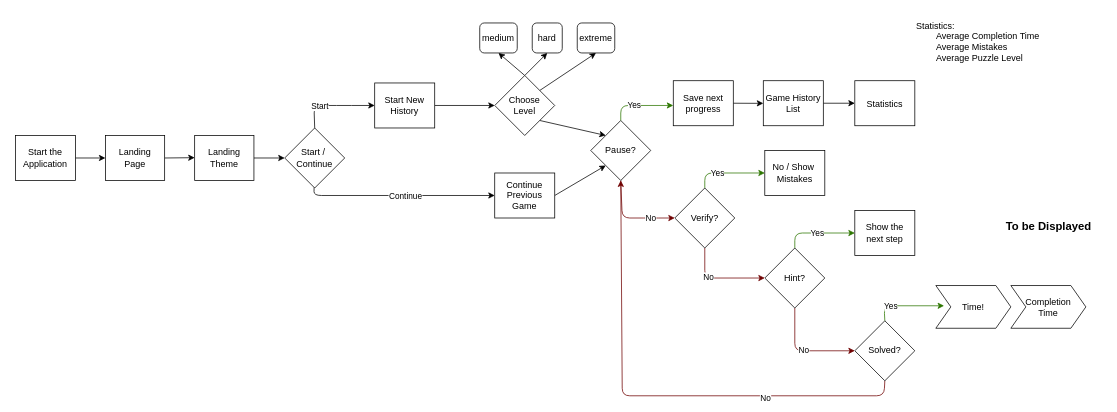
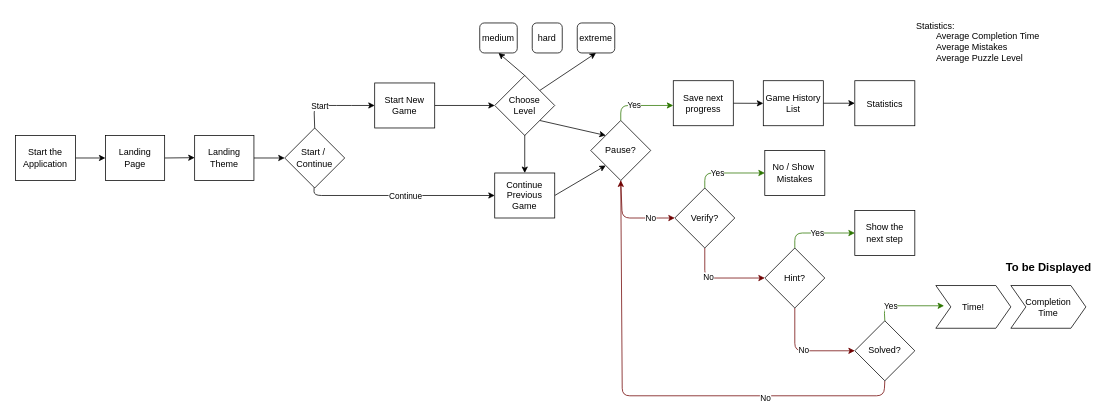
- <mxCell id="16" style="edgeStyle=none;html=1;exitX=0.5;exitY=0;exitDx=0;exitDy=0;entryX=0.5;entryY=1;entryDx=0;entryDy=0;" edge="1" parent="1" source="19" target="21"><mxGeometry relative="1" as="geometry" /></mxCell>
+ <mxCell id="16" style="edgeStyle=none;html=1;exitX=0.5;exitY=0;exitDx=0;exitDy=0;" edge="1" parent="1" source="19" target="14"><mxGeometry relative="1" as="geometry" /></mxCell>
- <mxCell id="12" value="Start New History" style="rounded=0;whiteSpace=wrap;html=1;" vertex="1" parent="1"><mxGeometry x="499" y="110" width="80" height="60" as="geometry" /></mxCell>
+ <mxCell id="12" value="Start New Game" style="rounded=0;whiteSpace=wrap;html=1;" vertex="1" parent="1"><mxGeometry x="499" y="110" width="80" height="60" as="geometry" /></mxCell>
- <mxCell id="51" value="To be Displayed" style="text;html=1;align=center;verticalAlign=middle;resizable=0;points=[];autosize=1;strokeColor=none;fillColor=none;fontSize=15;fontStyle=1" vertex="1" parent="1"><mxGeometry x="1327" y="285" width="140" height="30" as="geometry" /></mxCell>
+ <mxCell id="51" value="To be Displayed" style="text;html=1;align=center;verticalAlign=middle;resizable=0;points=[];autosize=1;strokeColor=none;fillColor=none;fontSize=15;fontStyle=1" vertex="1" parent="1"><mxGeometry x="1327" y="340" width="140" height="30" as="geometry" /></mxCell>
